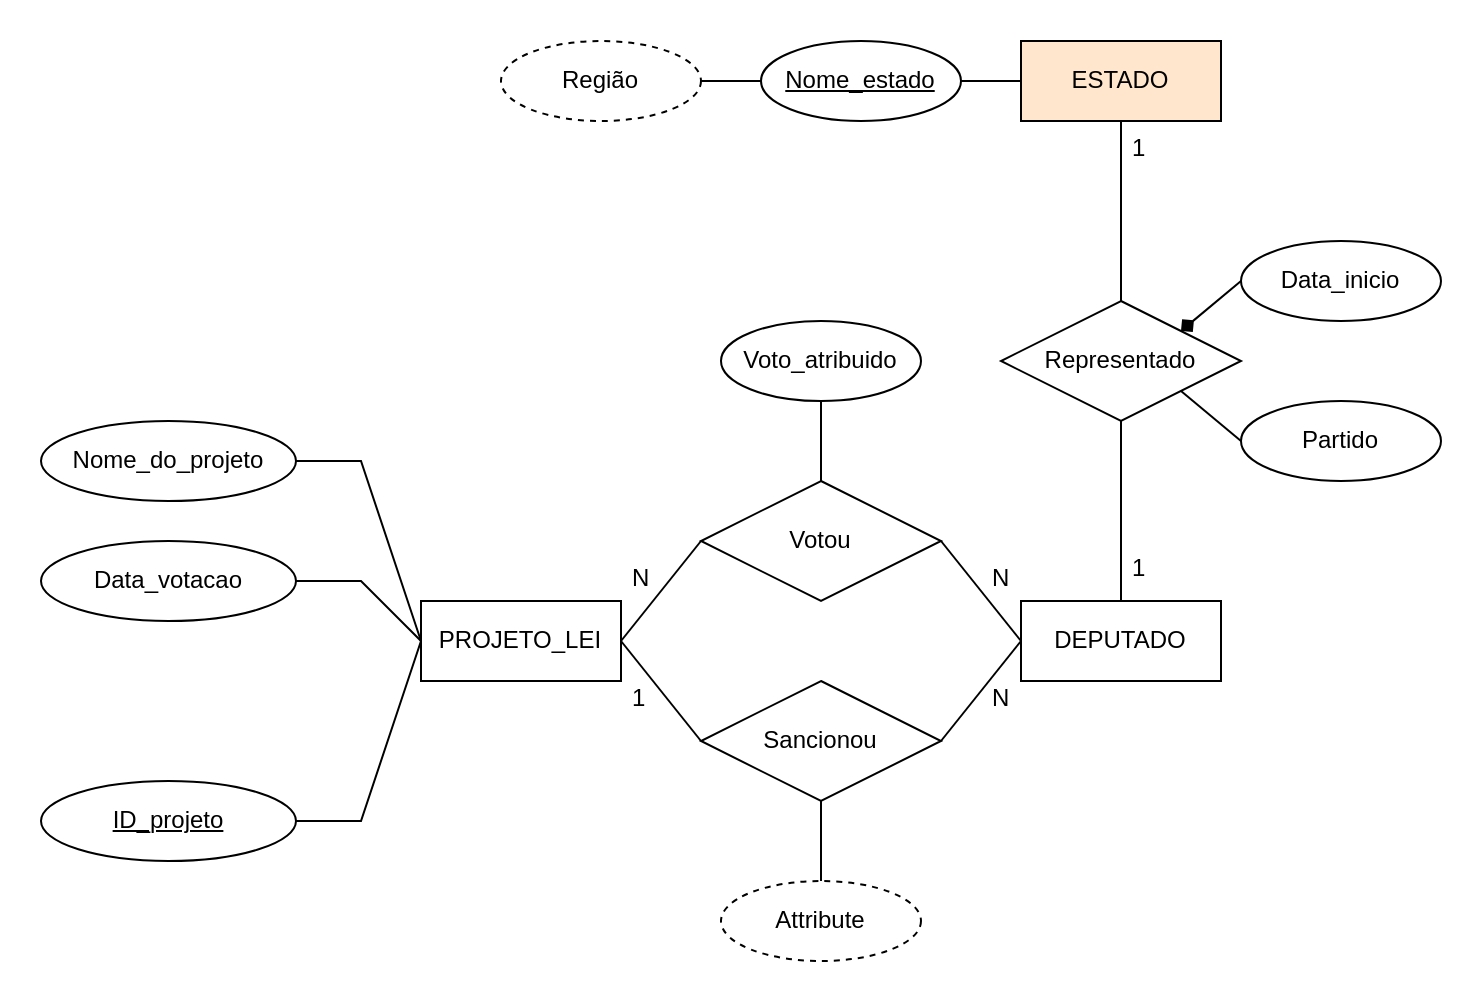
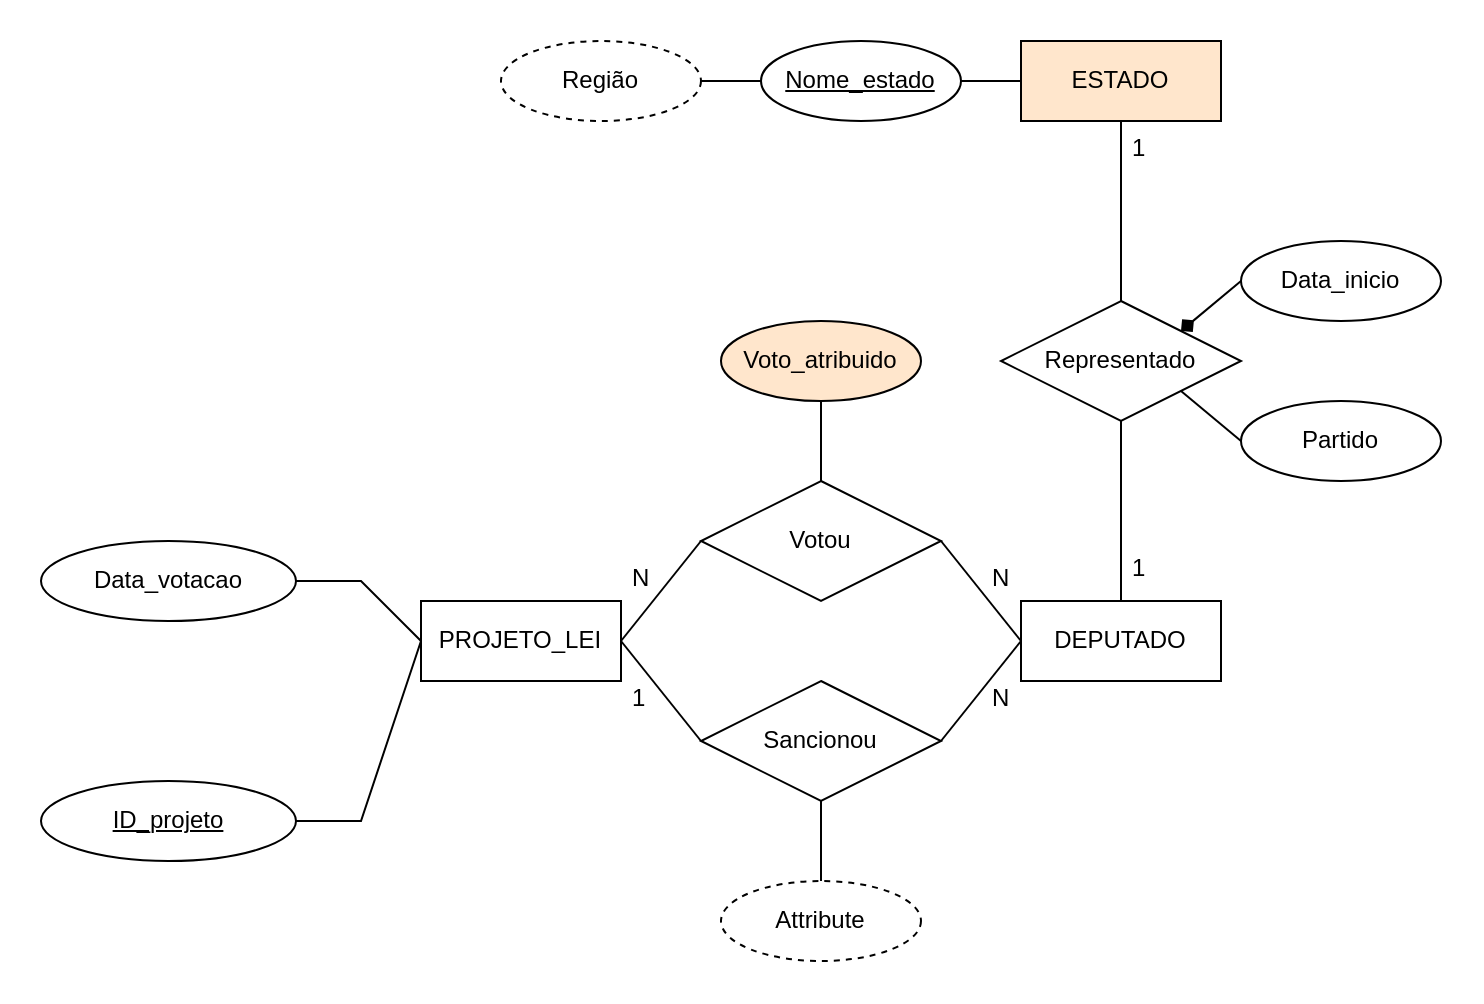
- <mxCell id="17" value="Voto_atribuido" style="ellipse;whiteSpace=wrap;html=1;align=center;" parent="1" vertex="1"><mxGeometry x="360" y="160" width="100" height="40" as="geometry" /></mxCell>
+ <mxCell id="17" value="Voto_atribuido" style="ellipse;whiteSpace=wrap;html=1;align=center;fillColor=#ffe6cc;" parent="1" vertex="1"><mxGeometry x="360" y="160" width="100" height="40" as="geometry" /></mxCell>
- <mxCell id="15" value="Nome_do_projeto" style="ellipse;whiteSpace=wrap;html=1;align=center;fontStyle=0;direction=west;flipH=1;" parent="1" vertex="1"><mxGeometry x="20" y="210" width="127.5" height="40" as="geometry" /></mxCell>
- <mxCell id="21" value="" style="endArrow=none;html=1;rounded=0;entryX=0;entryY=0.5;entryDx=0;entryDy=0;exitX=0;exitY=0.5;exitDx=0;exitDy=0;" parent="1" source="12" target="15" edge="1"><mxGeometry relative="1" as="geometry"><mxPoint x="220" y="300" as="sourcePoint" /><mxPoint x="594.75" y="-79" as="targetPoint" /><Array as="points"><mxPoint x="180" y="230" /></Array></mxGeometry></mxCell>
